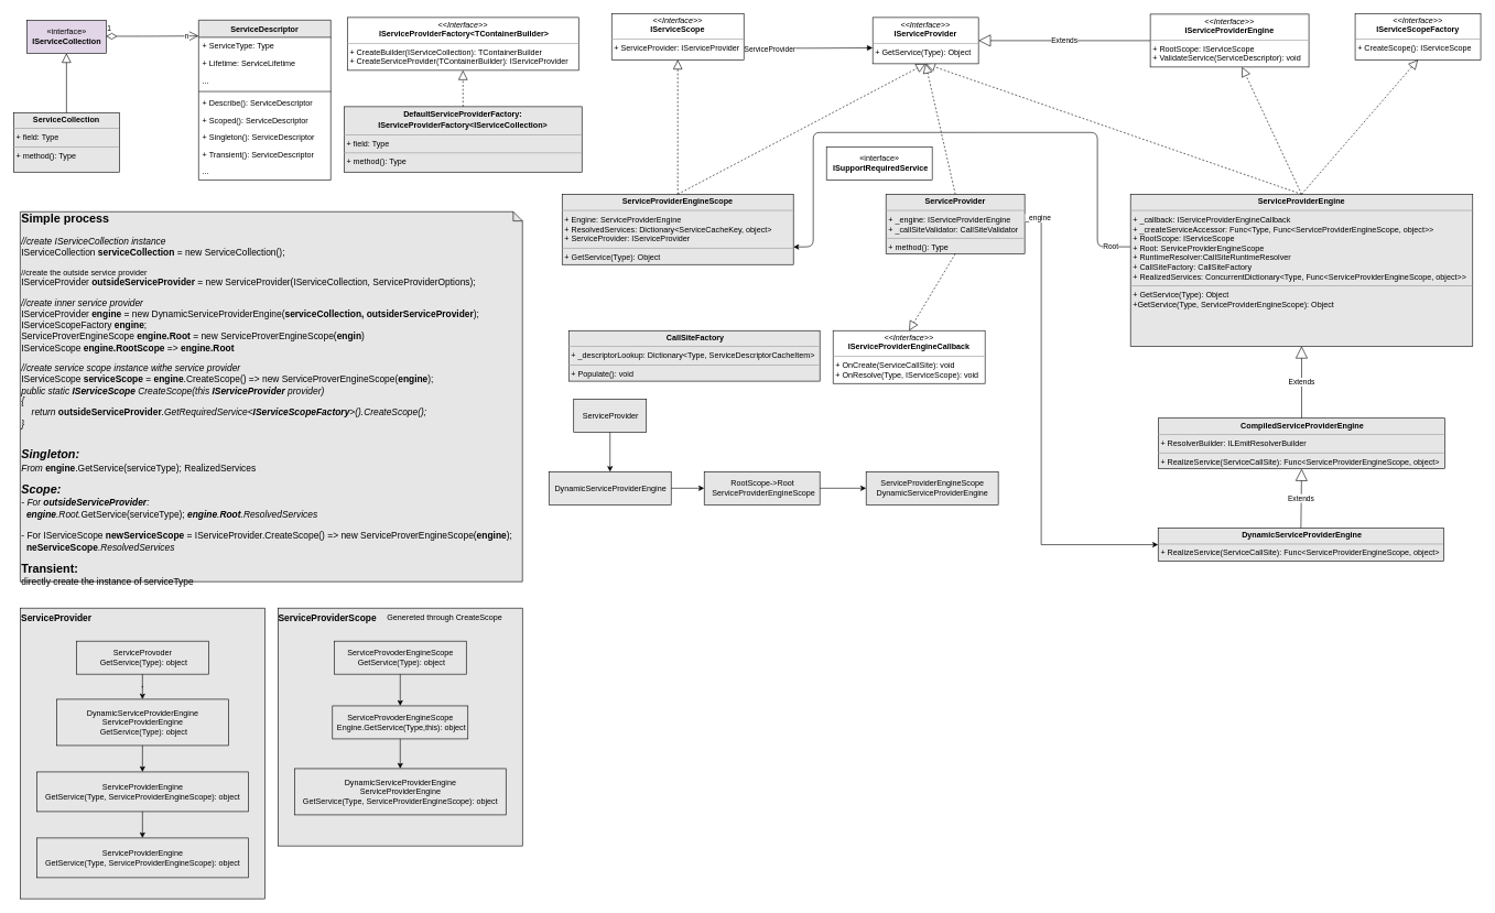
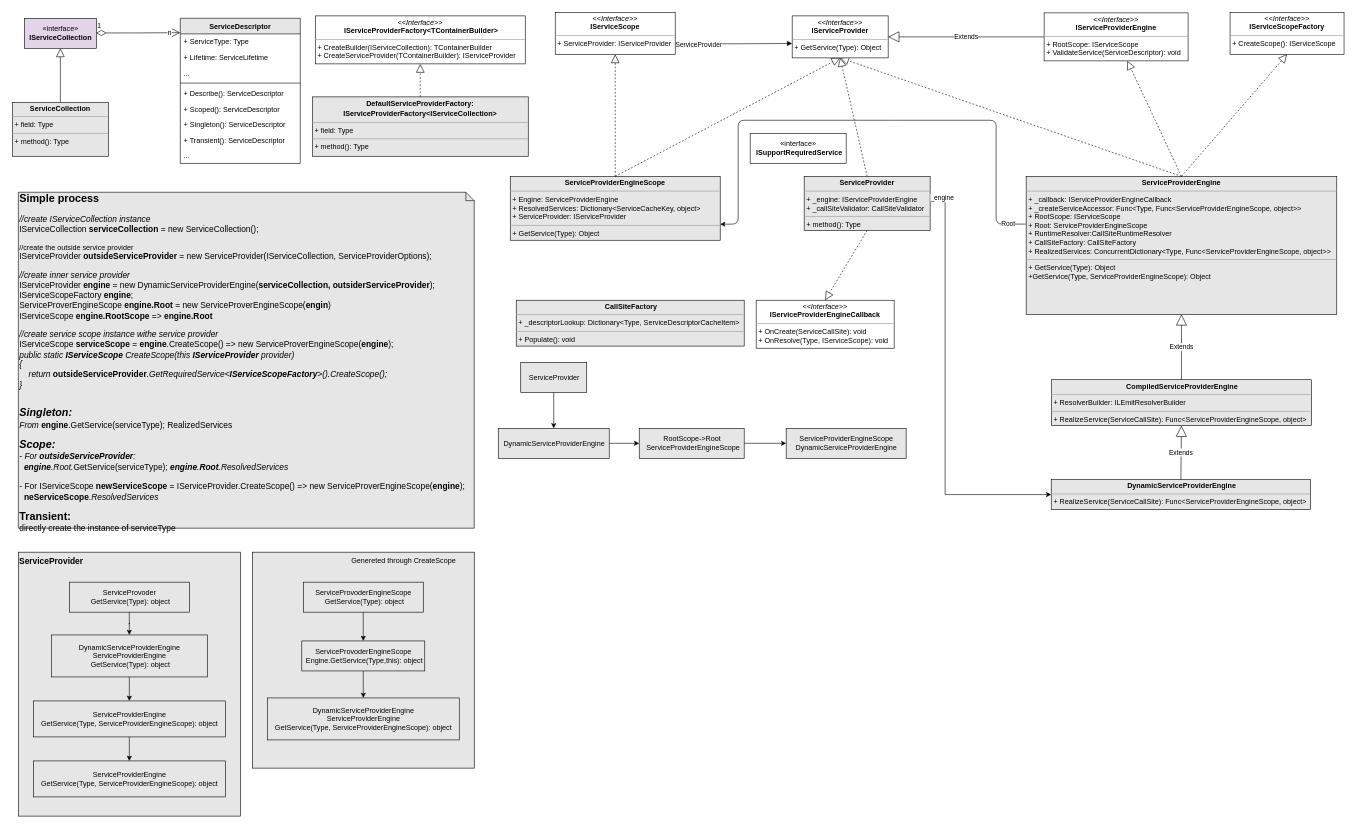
- <mxCell id="70" value="&lt;b&gt;&lt;font style=&quot;font-size: 14px&quot;&gt;ServiceProviderScope&lt;/font&gt;&lt;/b&gt;" style="text;html=1;strokeColor=none;fillColor=none;align=center;verticalAlign=middle;whiteSpace=wrap;rounded=0;" vertex="1" parent="63"><mxGeometry width="150" height="30" as="geometry" /></mxCell>
